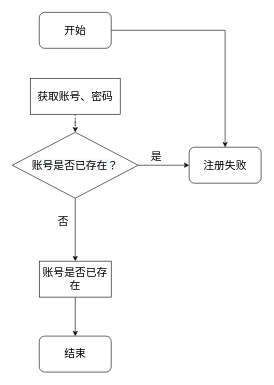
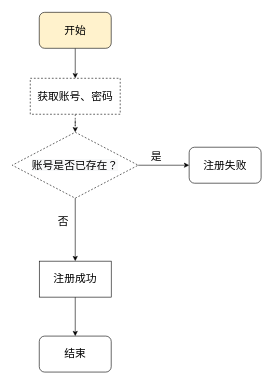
- <mxCell id="3" value="&lt;font style=&quot;font-size: 18px;&quot;&gt;开始&lt;/font&gt;" style="rounded=1;whiteSpace=wrap;html=1;fontSize=18;" vertex="1" parent="1"><mxGeometry x="65" y="20" width="120" height="60" as="geometry" /></mxCell>
+ <mxCell id="3" value="&lt;font style=&quot;font-size: 18px;&quot;&gt;开始&lt;/font&gt;" style="rounded=1;whiteSpace=wrap;html=1;fontSize=18;fillColor=#fff2cc;" vertex="1" parent="1"><mxGeometry x="65" y="20" width="120" height="60" as="geometry" /></mxCell>
- <mxCell id="2" value="" style="edgeStyle=orthogonalEdgeStyle;rounded=0;orthogonalLoop=1;jettySize=auto;html=1;fontSize=18;" edge="1" parent="1" source="3" target="9"><mxGeometry relative="1" as="geometry" /></mxCell>
+ <mxCell id="2" value="" style="edgeStyle=orthogonalEdgeStyle;rounded=0;orthogonalLoop=1;jettySize=auto;html=1;fontSize=18;" edge="1" parent="1" source="3" target="5"><mxGeometry relative="1" as="geometry" /></mxCell>
- <mxCell id="5" value="&lt;font style=&quot;font-size: 18px&quot;&gt;获取账号、密码&lt;/font&gt;" style="rounded=0;whiteSpace=wrap;html=1;fontSize=18;" vertex="1" parent="1"><mxGeometry x="50" y="130" width="150" height="60" as="geometry" /></mxCell>
+ <mxCell id="5" value="&lt;font style=&quot;font-size: 18px&quot;&gt;获取账号、密码&lt;/font&gt;" style="rounded=0;whiteSpace=wrap;html=1;fontSize=18;dashed=1;" vertex="1" parent="1"><mxGeometry x="50" y="130" width="150" height="60" as="geometry" /></mxCell>
- <mxCell id="8" value="&lt;meta charset=&quot;utf-8&quot;&gt;&lt;span style=&quot;color: rgb(0, 0, 0); font-family: helvetica; font-size: 18px; font-style: normal; font-weight: 400; letter-spacing: normal; text-align: center; text-indent: 0px; text-transform: none; word-spacing: 0px; background-color: rgb(248, 249, 250); display: inline; float: none;&quot;&gt;账号是否已存在？&lt;/span&gt;" style="rhombus;whiteSpace=wrap;html=1;fontSize=18;" vertex="1" parent="1"><mxGeometry x="20" y="220" width="210" height="110" as="geometry" /></mxCell>
+ <mxCell id="8" value="&lt;meta charset=&quot;utf-8&quot;&gt;&lt;span style=&quot;color: rgb(0, 0, 0); font-family: helvetica; font-size: 18px; font-style: normal; font-weight: 400; letter-spacing: normal; text-align: center; text-indent: 0px; text-transform: none; word-spacing: 0px; background-color: rgb(248, 249, 250); display: inline; float: none;&quot;&gt;账号是否已存在？&lt;/span&gt;" style="rhombus;whiteSpace=wrap;html=1;fontSize=18;dashed=1;" vertex="1" parent="1"><mxGeometry x="20" y="220" width="210" height="110" as="geometry" /></mxCell>
- <mxCell id="12" value="账号是否已存在" style="whiteSpace=wrap;html=1;fontSize=18;" vertex="1" parent="1"><mxGeometry x="65" y="435" width="120" height="60" as="geometry" /></mxCell>
+ <mxCell id="12" value="注册成功" style="whiteSpace=wrap;html=1;fontSize=18;" vertex="1" parent="1"><mxGeometry x="65" y="435" width="120" height="60" as="geometry" /></mxCell>
